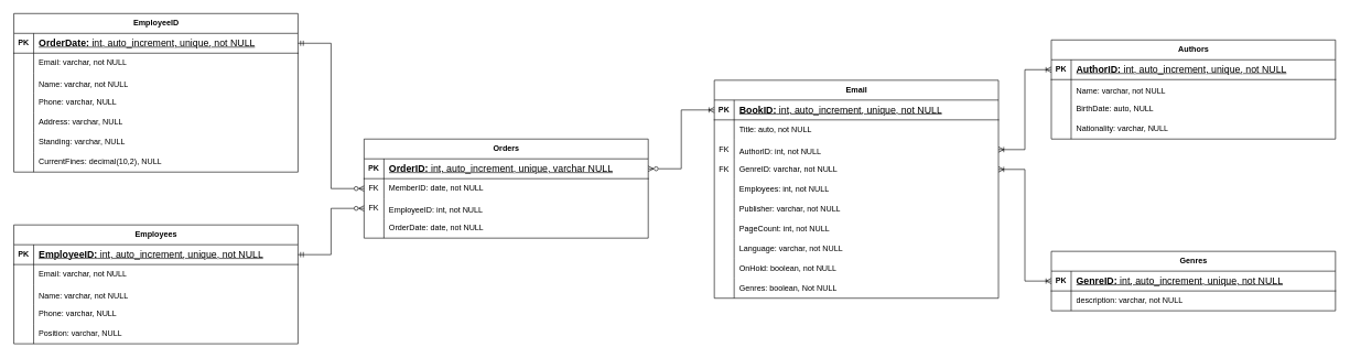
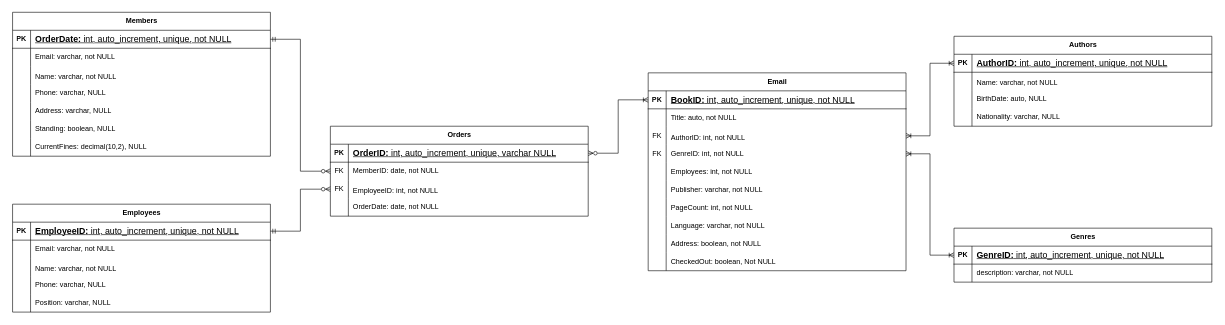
- <mxCell id="2" value="EmployeeID" style="shape=table;startSize=30;container=1;collapsible=1;childLayout=tableLayout;fixedRows=1;rowLines=0;fontStyle=1;align=center;resizeLast=1;html=1;aspect=fixed;" vertex="1" parent="1"><mxGeometry x="20" y="20" width="430" height="240" as="geometry" /></mxCell>
+ <mxCell id="2" value="Members" style="shape=table;startSize=30;container=1;collapsible=1;childLayout=tableLayout;fixedRows=1;rowLines=0;fontStyle=1;align=center;resizeLast=1;html=1;aspect=fixed;" vertex="1" parent="1"><mxGeometry x="20" y="20" width="430" height="240" as="geometry" /></mxCell>
- <mxCell id="20" value="&lt;div&gt;Standing: varchar, NULL&lt;/div&gt;" style="shape=partialRectangle;connectable=0;fillColor=none;top=0;left=0;bottom=0;right=0;align=left;spacingLeft=6;overflow=hidden;whiteSpace=wrap;html=1;" vertex="1" parent="18"><mxGeometry x="30" width="400" height="30" as="geometry"><mxRectangle width="400" height="30" as="alternateBounds" /></mxGeometry></mxCell>
+ <mxCell id="20" value="&lt;div&gt;Standing: boolean, NULL&lt;/div&gt;" style="shape=partialRectangle;connectable=0;fillColor=none;top=0;left=0;bottom=0;right=0;align=left;spacingLeft=6;overflow=hidden;whiteSpace=wrap;html=1;" vertex="1" parent="18"><mxGeometry x="30" width="400" height="30" as="geometry"><mxRectangle width="400" height="30" as="alternateBounds" /></mxGeometry></mxCell>
- <mxCell id="65" value="&lt;div&gt;GenreID: varchar, not NULL&lt;/div&gt;" style="shape=partialRectangle;connectable=0;fillColor=none;top=0;left=0;bottom=0;right=0;align=left;spacingLeft=6;overflow=hidden;whiteSpace=wrap;html=1;" vertex="1" parent="63"><mxGeometry x="30" width="400" height="30" as="geometry"><mxRectangle width="400" height="30" as="alternateBounds" /></mxGeometry></mxCell>
+ <mxCell id="65" value="&lt;div&gt;GenreID: int, not NULL&lt;/div&gt;" style="shape=partialRectangle;connectable=0;fillColor=none;top=0;left=0;bottom=0;right=0;align=left;spacingLeft=6;overflow=hidden;whiteSpace=wrap;html=1;" vertex="1" parent="63"><mxGeometry x="30" width="400" height="30" as="geometry"><mxRectangle width="400" height="30" as="alternateBounds" /></mxGeometry></mxCell>
- <mxCell id="80" value="OnHold: boolean, not NULL" style="shape=partialRectangle;connectable=0;fillColor=none;top=0;left=0;bottom=0;right=0;align=left;spacingLeft=6;overflow=hidden;whiteSpace=wrap;html=1;" vertex="1" parent="78"><mxGeometry x="30" width="400" height="30" as="geometry"><mxRectangle width="400" height="30" as="alternateBounds" /></mxGeometry></mxCell>
+ <mxCell id="80" value="Address: boolean, not NULL" style="shape=partialRectangle;connectable=0;fillColor=none;top=0;left=0;bottom=0;right=0;align=left;spacingLeft=6;overflow=hidden;whiteSpace=wrap;html=1;" vertex="1" parent="78"><mxGeometry x="30" width="400" height="30" as="geometry"><mxRectangle width="400" height="30" as="alternateBounds" /></mxGeometry></mxCell>
- <mxCell id="83" value="&lt;div&gt;Genres: boolean, Not NULL&lt;/div&gt;" style="shape=partialRectangle;connectable=0;fillColor=none;top=0;left=0;bottom=0;right=0;align=left;spacingLeft=6;overflow=hidden;whiteSpace=wrap;html=1;" vertex="1" parent="81"><mxGeometry x="30" width="400" height="30" as="geometry"><mxRectangle width="400" height="30" as="alternateBounds" /></mxGeometry></mxCell>
+ <mxCell id="83" value="&lt;div&gt;CheckedOut: boolean, Not NULL&lt;/div&gt;" style="shape=partialRectangle;connectable=0;fillColor=none;top=0;left=0;bottom=0;right=0;align=left;spacingLeft=6;overflow=hidden;whiteSpace=wrap;html=1;" vertex="1" parent="81"><mxGeometry x="30" width="400" height="30" as="geometry"><mxRectangle width="400" height="30" as="alternateBounds" /></mxGeometry></mxCell>
